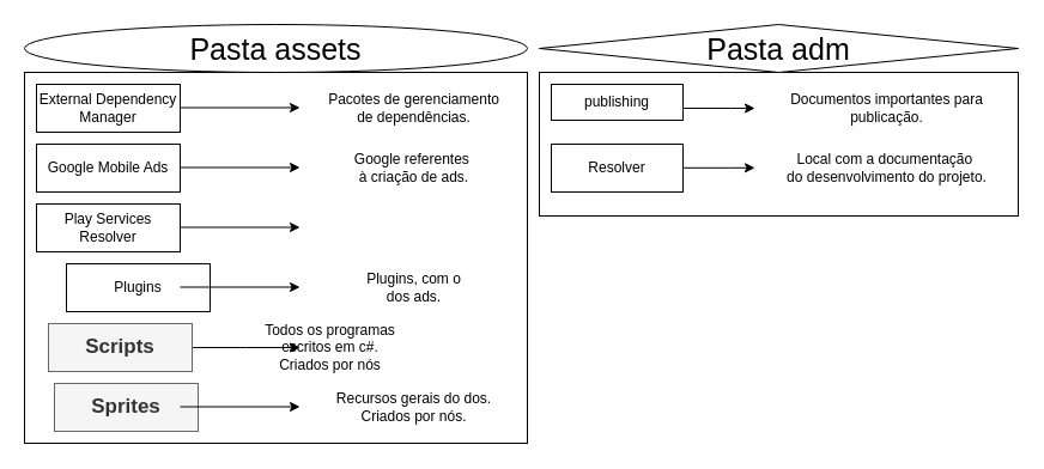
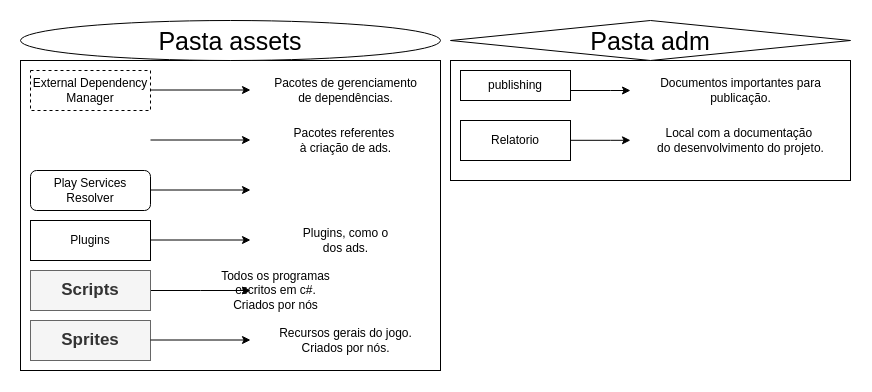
- <mxCell id="5" value="External Dependency Manager" style="whiteSpace=wrap;html=1;align=center;" vertex="1" parent="3"><mxGeometry x="10" y="50" width="120" height="40" as="geometry" /></mxCell>
+ <mxCell id="5" value="External Dependency Manager" style="whiteSpace=wrap;html=1;align=center;dashed=1;" vertex="1" parent="3"><mxGeometry x="10" y="50" width="120" height="40" as="geometry" /></mxCell>
- <mxCell id="6" value="Google Mobile Ads" style="whiteSpace=wrap;html=1;align=center;" vertex="1" parent="3"><mxGeometry x="10" y="100" width="120" height="40" as="geometry" /></mxCell>
- <mxCell id="17" value="Google referentes&amp;nbsp;&lt;br&gt;à criação de ads." style="text;html=1;resizable=0;autosize=1;align=center;verticalAlign=middle;points=[];fillColor=none;strokeColor=none;rounded=0;" vertex="1" parent="3"><mxGeometry x="265" y="105" width="120" height="30" as="geometry" /></mxCell>
+ <mxCell id="17" value="Pacotes referentes&amp;nbsp;&lt;br&gt;à criação de ads." style="text;html=1;resizable=0;autosize=1;align=center;verticalAlign=middle;points=[];fillColor=none;strokeColor=none;rounded=0;" vertex="1" parent="3"><mxGeometry x="265" y="105" width="120" height="30" as="geometry" /></mxCell>
- <mxCell id="27" value="Resolver" style="whiteSpace=wrap;html=1;align=center;" vertex="1" parent="1"><mxGeometry x="460" y="120" width="110" height="40" as="geometry" /></mxCell>
+ <mxCell id="27" value="Relatorio" style="whiteSpace=wrap;html=1;align=center;" vertex="1" parent="1"><mxGeometry x="460" y="120" width="110" height="40" as="geometry" /></mxCell>
- <mxCell id="7" value="Play Services Resolver" style="whiteSpace=wrap;html=1;align=center;" vertex="1" parent="3"><mxGeometry x="10" y="150" width="120" height="40" as="geometry" /></mxCell>
+ <mxCell id="7" value="Play Services Resolver" style="whiteSpace=wrap;html=1;align=center;rounded=1;" vertex="1" parent="3"><mxGeometry x="10" y="150" width="120" height="40" as="geometry" /></mxCell>
- <mxCell id="8" value="Plugins" style="whiteSpace=wrap;html=1;align=center;" vertex="1" parent="3"><mxGeometry x="35" y="200" width="120" height="40" as="geometry" /></mxCell>
+ <mxCell id="8" value="Plugins" style="whiteSpace=wrap;html=1;align=center;" vertex="1" parent="3"><mxGeometry x="10" y="200" width="120" height="40" as="geometry" /></mxCell>
- <mxCell id="14" value="Plugins, com o &lt;br&gt;dos ads." style="text;html=1;resizable=0;autosize=1;align=center;verticalAlign=middle;points=[];fillColor=none;strokeColor=none;rounded=0;" vertex="1" parent="3"><mxGeometry x="275" y="205" width="100" height="30" as="geometry" /></mxCell>
+ <mxCell id="14" value="Plugins, como o &lt;br&gt;dos ads." style="text;html=1;resizable=0;autosize=1;align=center;verticalAlign=middle;points=[];fillColor=none;strokeColor=none;rounded=0;" vertex="1" parent="3"><mxGeometry x="275" y="205" width="100" height="30" as="geometry" /></mxCell>
- <mxCell id="10" value="Scripts" style="whiteSpace=wrap;html=1;align=center;fillColor=#f5f5f5;strokeColor=#666666;fontColor=#333333;fontSize=17;fontStyle=1" vertex="1" parent="3"><mxGeometry x="20" y="250" width="120" height="40" as="geometry" /></mxCell>
+ <mxCell id="10" value="Scripts" style="whiteSpace=wrap;html=1;align=center;fillColor=#f5f5f5;strokeColor=#666666;fontColor=#333333;fontSize=17;fontStyle=1" vertex="1" parent="3"><mxGeometry x="10" y="250" width="120" height="40" as="geometry" /></mxCell>
- <mxCell id="11" value="Sprites" style="whiteSpace=wrap;html=1;align=center;fillColor=#f5f5f5;strokeColor=#666666;fontColor=#333333;fontSize=17;fontStyle=1" vertex="1" parent="3"><mxGeometry x="25" y="300" width="120" height="40" as="geometry" /></mxCell>
+ <mxCell id="11" value="Sprites" style="whiteSpace=wrap;html=1;align=center;fillColor=#f5f5f5;strokeColor=#666666;fontColor=#333333;fontSize=17;fontStyle=1" vertex="1" parent="3"><mxGeometry x="10" y="300" width="120" height="40" as="geometry" /></mxCell>
- <mxCell id="21" value="Recursos gerais do dos.&lt;br&gt;Criados por nós." style="text;html=1;resizable=0;autosize=1;align=center;verticalAlign=middle;points=[];fillColor=none;strokeColor=none;rounded=0;" vertex="1" parent="3"><mxGeometry x="250" y="305" width="150" height="30" as="geometry" /></mxCell>
+ <mxCell id="21" value="Recursos gerais do jogo.&lt;br&gt;Criados por nós." style="text;html=1;resizable=0;autosize=1;align=center;verticalAlign=middle;points=[];fillColor=none;strokeColor=none;rounded=0;" vertex="1" parent="3"><mxGeometry x="250" y="305" width="150" height="30" as="geometry" /></mxCell>
